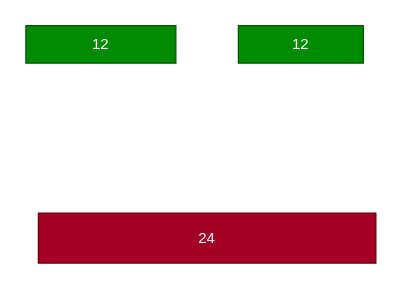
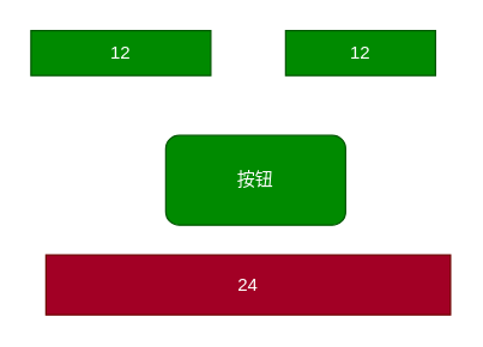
+ <mxCell id="4" value="按钮" style="rounded=1;whiteSpace=wrap;html=1;fillColor=#008a00;strokeColor=#005700;fontColor=#ffffff;" vertex="1" parent="1"><mxGeometry x="110" y="90" width="120" height="60" as="geometry" /></mxCell>
